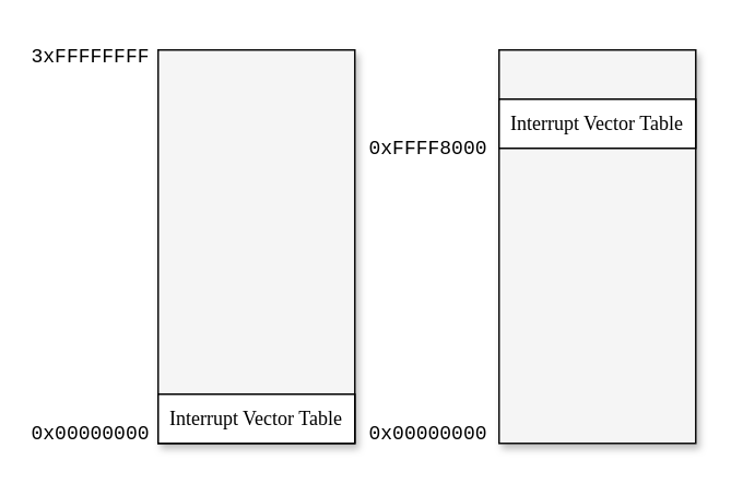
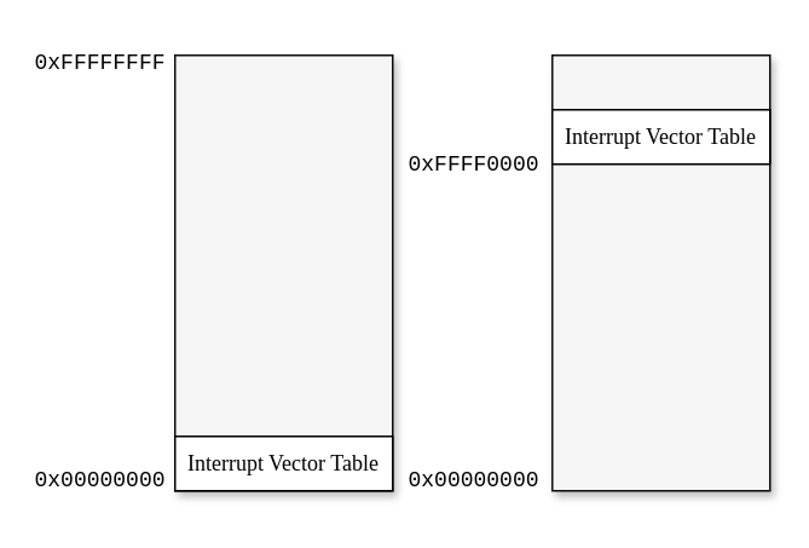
- <mxCell id="4" value="3xFFFFFFFF" style="text;html=1;strokeColor=none;fillColor=none;align=center;verticalAlign=middle;whiteSpace=wrap;rounded=0;fontFamily=Courier New;" vertex="1" parent="1"><mxGeometry x="20" y="20" width="70" height="30" as="geometry" /></mxCell>
+ <mxCell id="4" value="0xFFFFFFFF" style="text;html=1;strokeColor=none;fillColor=none;align=center;verticalAlign=middle;whiteSpace=wrap;rounded=0;fontFamily=Courier New;" vertex="1" parent="1"><mxGeometry x="20" y="20" width="70" height="30" as="geometry" /></mxCell>
- <mxCell id="8" value="0xFFFF8000" style="text;html=1;strokeColor=none;fillColor=none;align=center;verticalAlign=middle;whiteSpace=wrap;rounded=0;fontFamily=Courier New;" vertex="1" parent="1"><mxGeometry x="226" y="76" width="70" height="30" as="geometry" /></mxCell>
+ <mxCell id="8" value="0xFFFF0000" style="text;html=1;strokeColor=none;fillColor=none;align=center;verticalAlign=middle;whiteSpace=wrap;rounded=0;fontFamily=Courier New;" vertex="1" parent="1"><mxGeometry x="226" y="76" width="70" height="30" as="geometry" /></mxCell>
